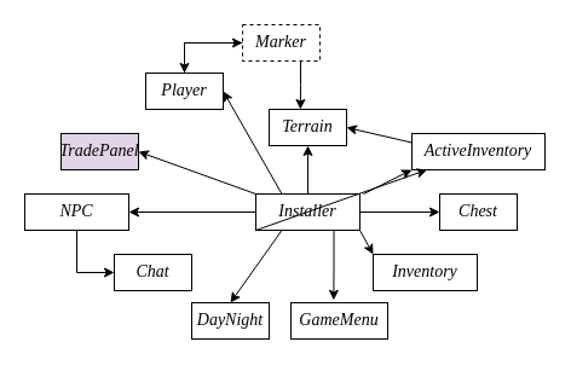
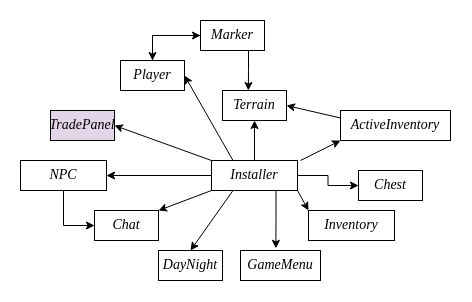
- <mxCell id="24" value="Marker" style="rounded=0;whiteSpace=wrap;html=1;fontSize=14;fontFamily=Times New Roman;fontStyle=2;dashed=1;" vertex="1" parent="1"><mxGeometry x="200" y="20" width="64" height="30" as="geometry" /></mxCell>
+ <mxCell id="24" value="Marker" style="rounded=0;whiteSpace=wrap;html=1;fontSize=14;fontFamily=Times New Roman;fontStyle=2" vertex="1" parent="1"><mxGeometry x="200" y="20" width="64" height="30" as="geometry" /></mxCell>
- <mxCell id="20" value="" style="endArrow=classic;html=1;rounded=0;exitX=0;exitY=1;exitDx=0;exitDy=0;" edge="1" parent="1" source="5" target="9"><mxGeometry width="50" height="50" relative="1" as="geometry"><mxPoint x="240" y="260" as="sourcePoint" /><mxPoint x="290" y="210" as="targetPoint" /></mxGeometry></mxCell>
+ <mxCell id="20" value="" style="endArrow=classic;html=1;rounded=0;entryX=1;entryY=0;entryDx=0;entryDy=0;exitX=0;exitY=1;exitDx=0;exitDy=0;" edge="1" parent="1" source="5" target="12"><mxGeometry width="50" height="50" relative="1" as="geometry"><mxPoint x="240" y="260" as="sourcePoint" /><mxPoint x="290" y="210" as="targetPoint" /></mxGeometry></mxCell>
- <mxCell id="10" value="Chest" style="rounded=0;whiteSpace=wrap;html=1;fontSize=14;fontFamily=Times New Roman;fontStyle=2" vertex="1" parent="1"><mxGeometry x="363" y="160" width="64" height="30" as="geometry" /></mxCell>
+ <mxCell id="10" value="Chest" style="rounded=0;whiteSpace=wrap;html=1;fontSize=14;fontFamily=Times New Roman;fontStyle=2" vertex="1" parent="1"><mxGeometry x="358" y="170" width="64" height="30" as="geometry" /></mxCell>
